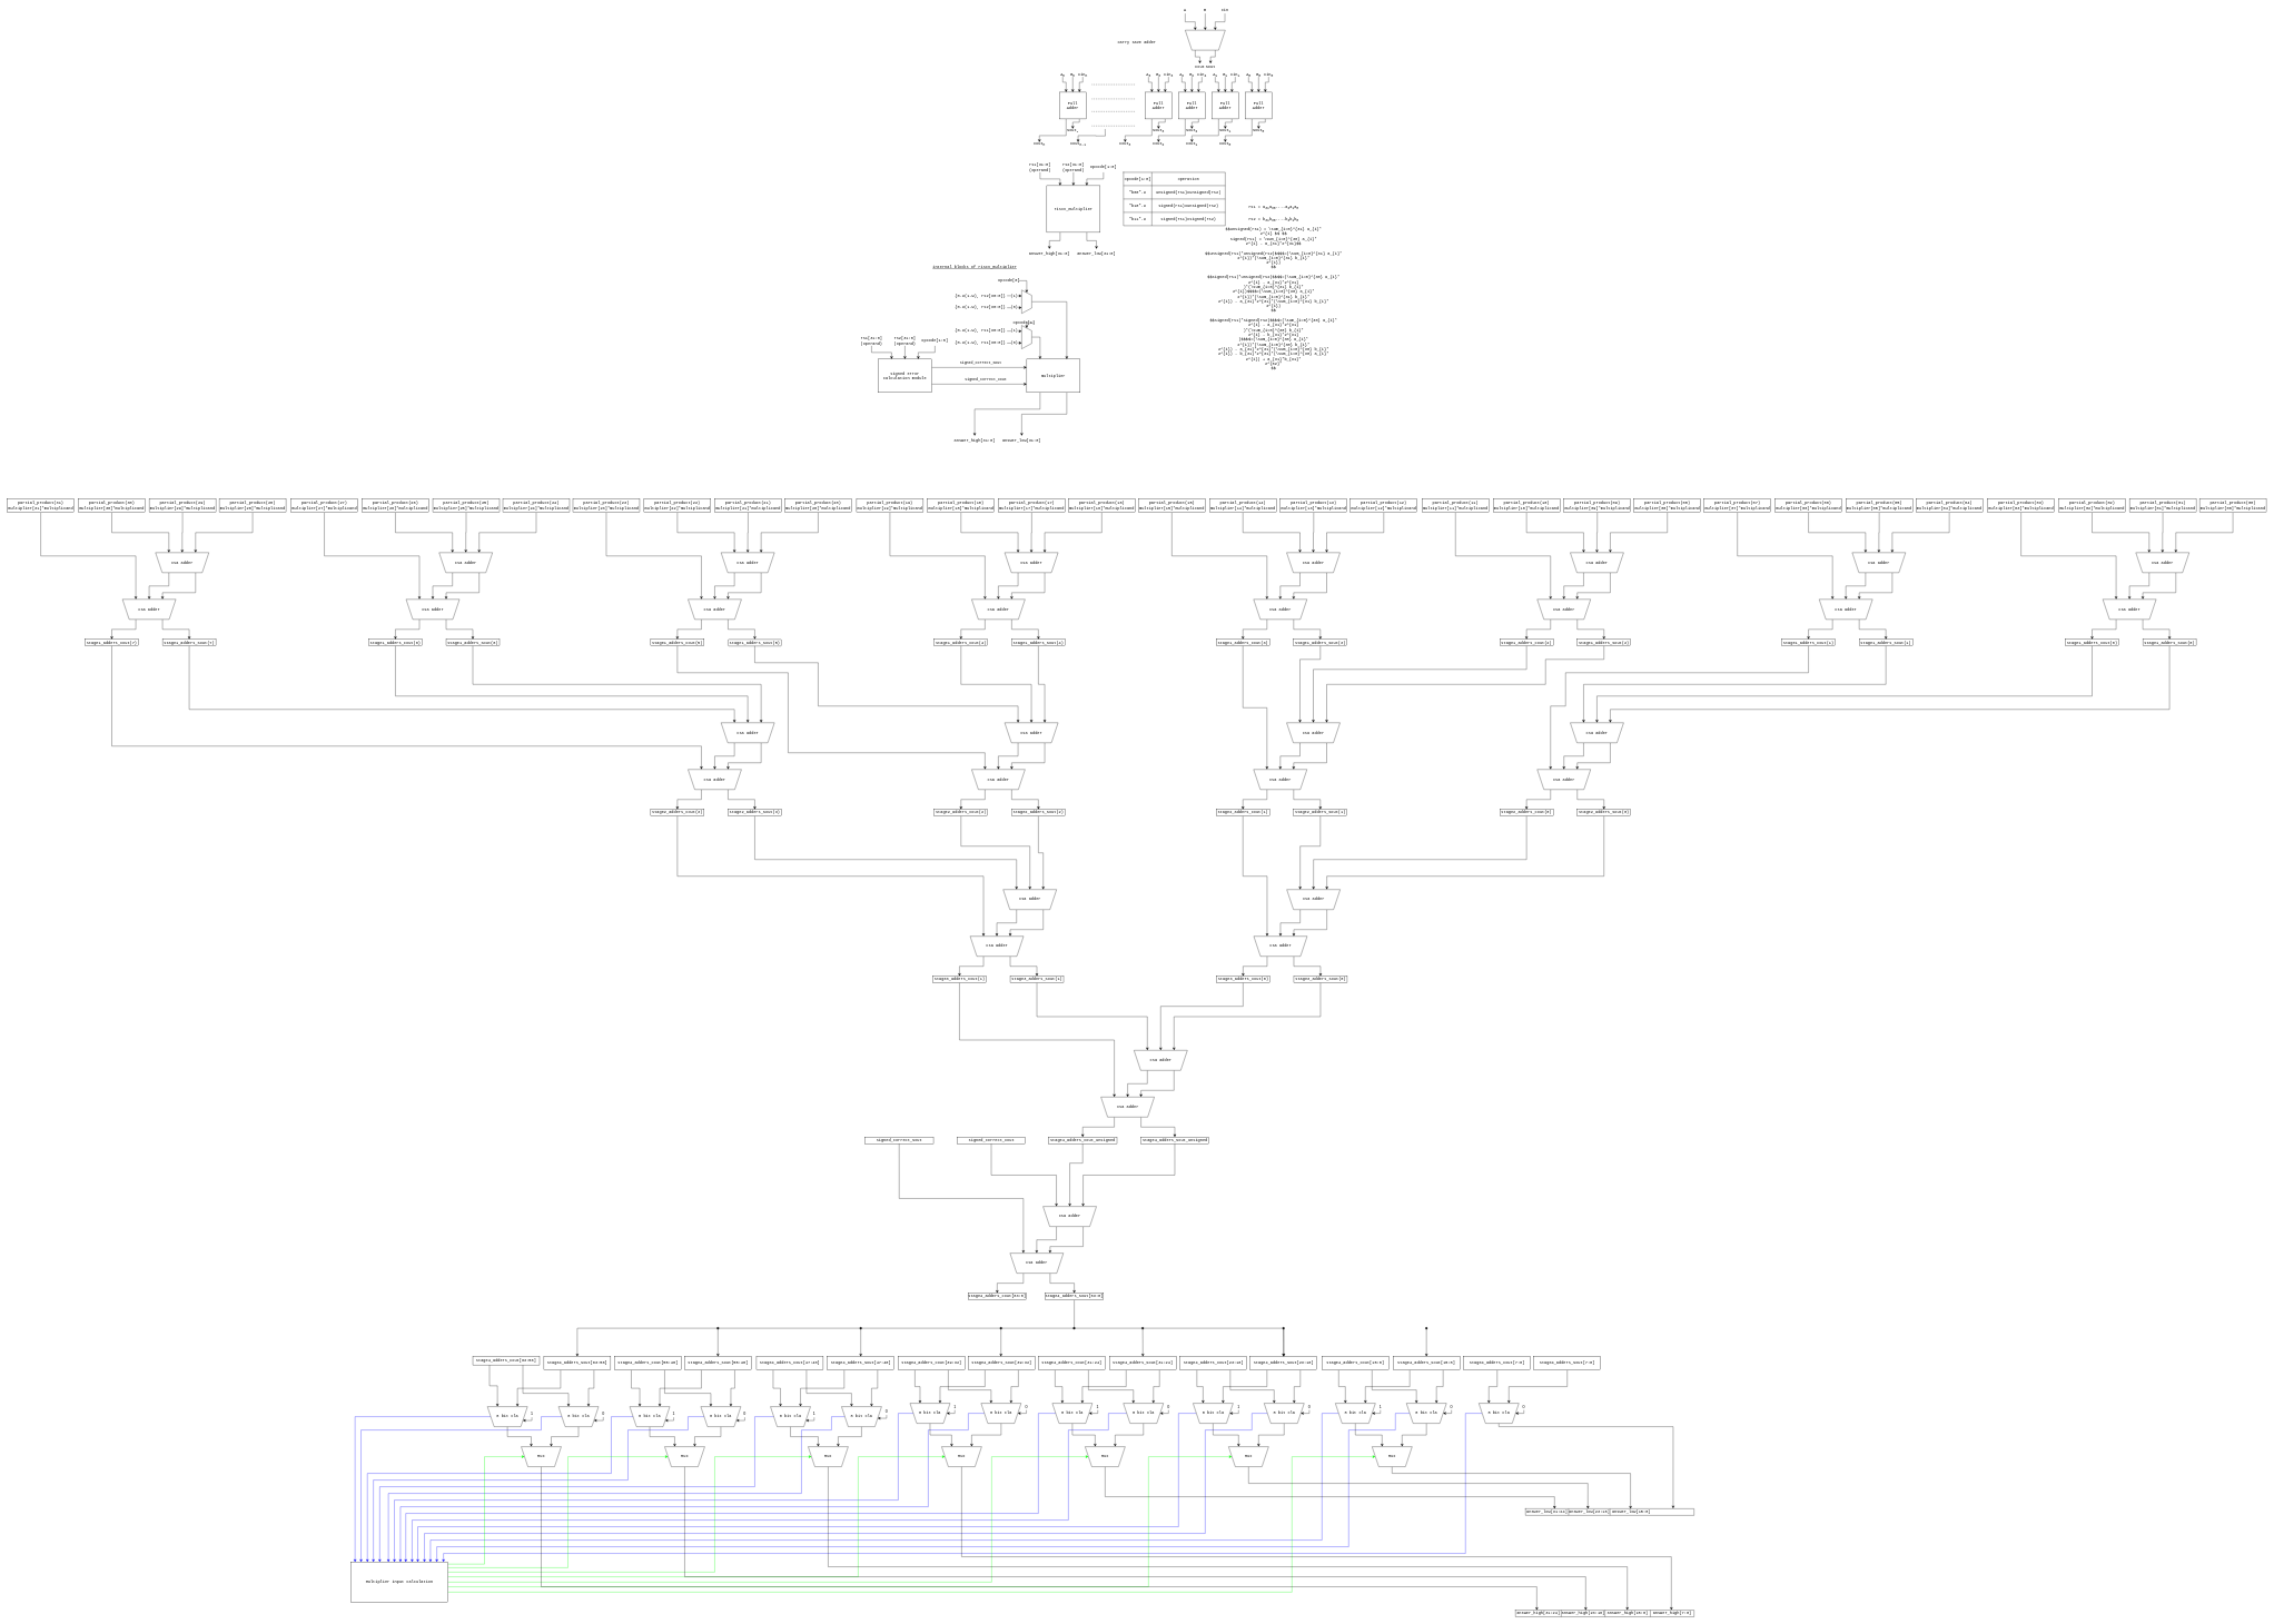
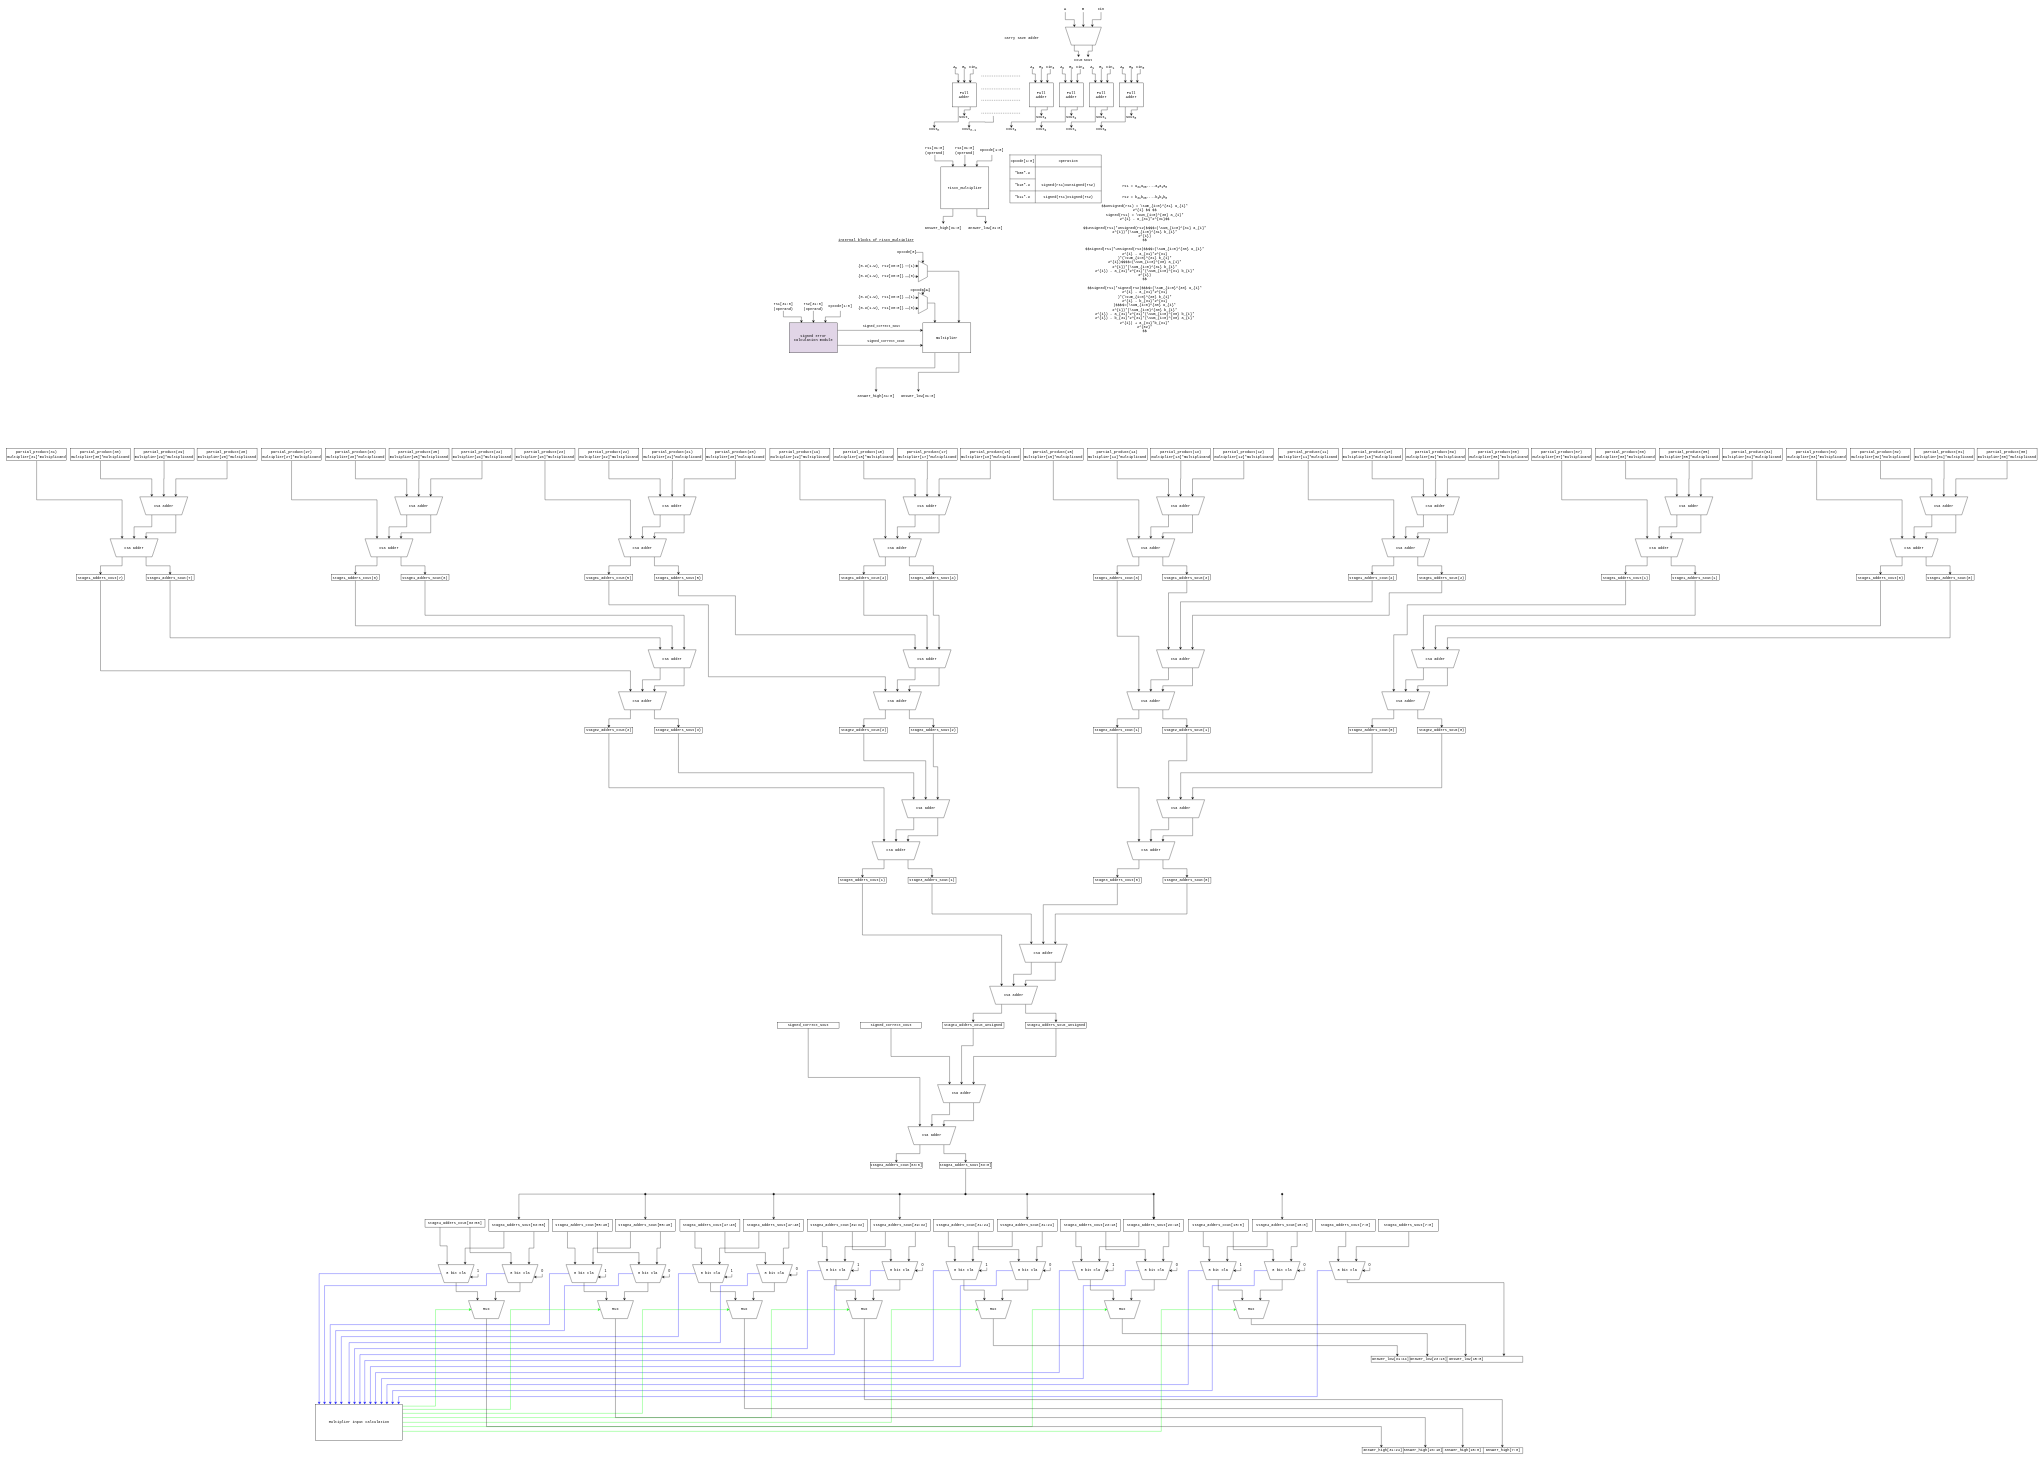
- <mxCell id="90" value="unsigned(rs1)xunsigned(rs2)" style="shape=partialRectangle;html=1;whiteSpace=wrap;connectable=0;fillColor=none;top=0;left=0;bottom=0;right=0;overflow=hidden;pointerEvents=1;fontFamily=Courier New;" parent="88" vertex="1"><mxGeometry x="85" width="220" height="40" as="geometry"><mxRectangle width="220" height="40" as="alternateBounds" /></mxGeometry></mxCell>
- <mxCell id="105" value="signed error calculation module" style="rounded=0;whiteSpace=wrap;html=1;fontFamily=Courier New;" parent="1" vertex="1"><mxGeometry x="2630" y="1076" width="160" height="100" as="geometry" /></mxCell>
+ <mxCell id="105" value="signed error calculation module" style="rounded=0;whiteSpace=wrap;html=1;fontFamily=Courier New;fillColor=#e1d5e7;" parent="1" vertex="1"><mxGeometry x="2630" y="1076" width="160" height="100" as="geometry" /></mxCell>
- <mxCell id="225" value="stage1_adders_Sout(5)" style="whiteSpace=wrap;html=1;fontFamily=Courier New;fillColor=default;rounded=1;" parent="1" vertex="1"><mxGeometry x="2180" y="1916" width="160" height="20" as="geometry" /></mxCell>
+ <mxCell id="225" value="stage1_adders_Sout(5)" style="rounded=0;whiteSpace=wrap;html=1;fontFamily=Courier New;fillColor=default;" parent="1" vertex="1"><mxGeometry x="2180" y="1916" width="160" height="20" as="geometry" /></mxCell>
